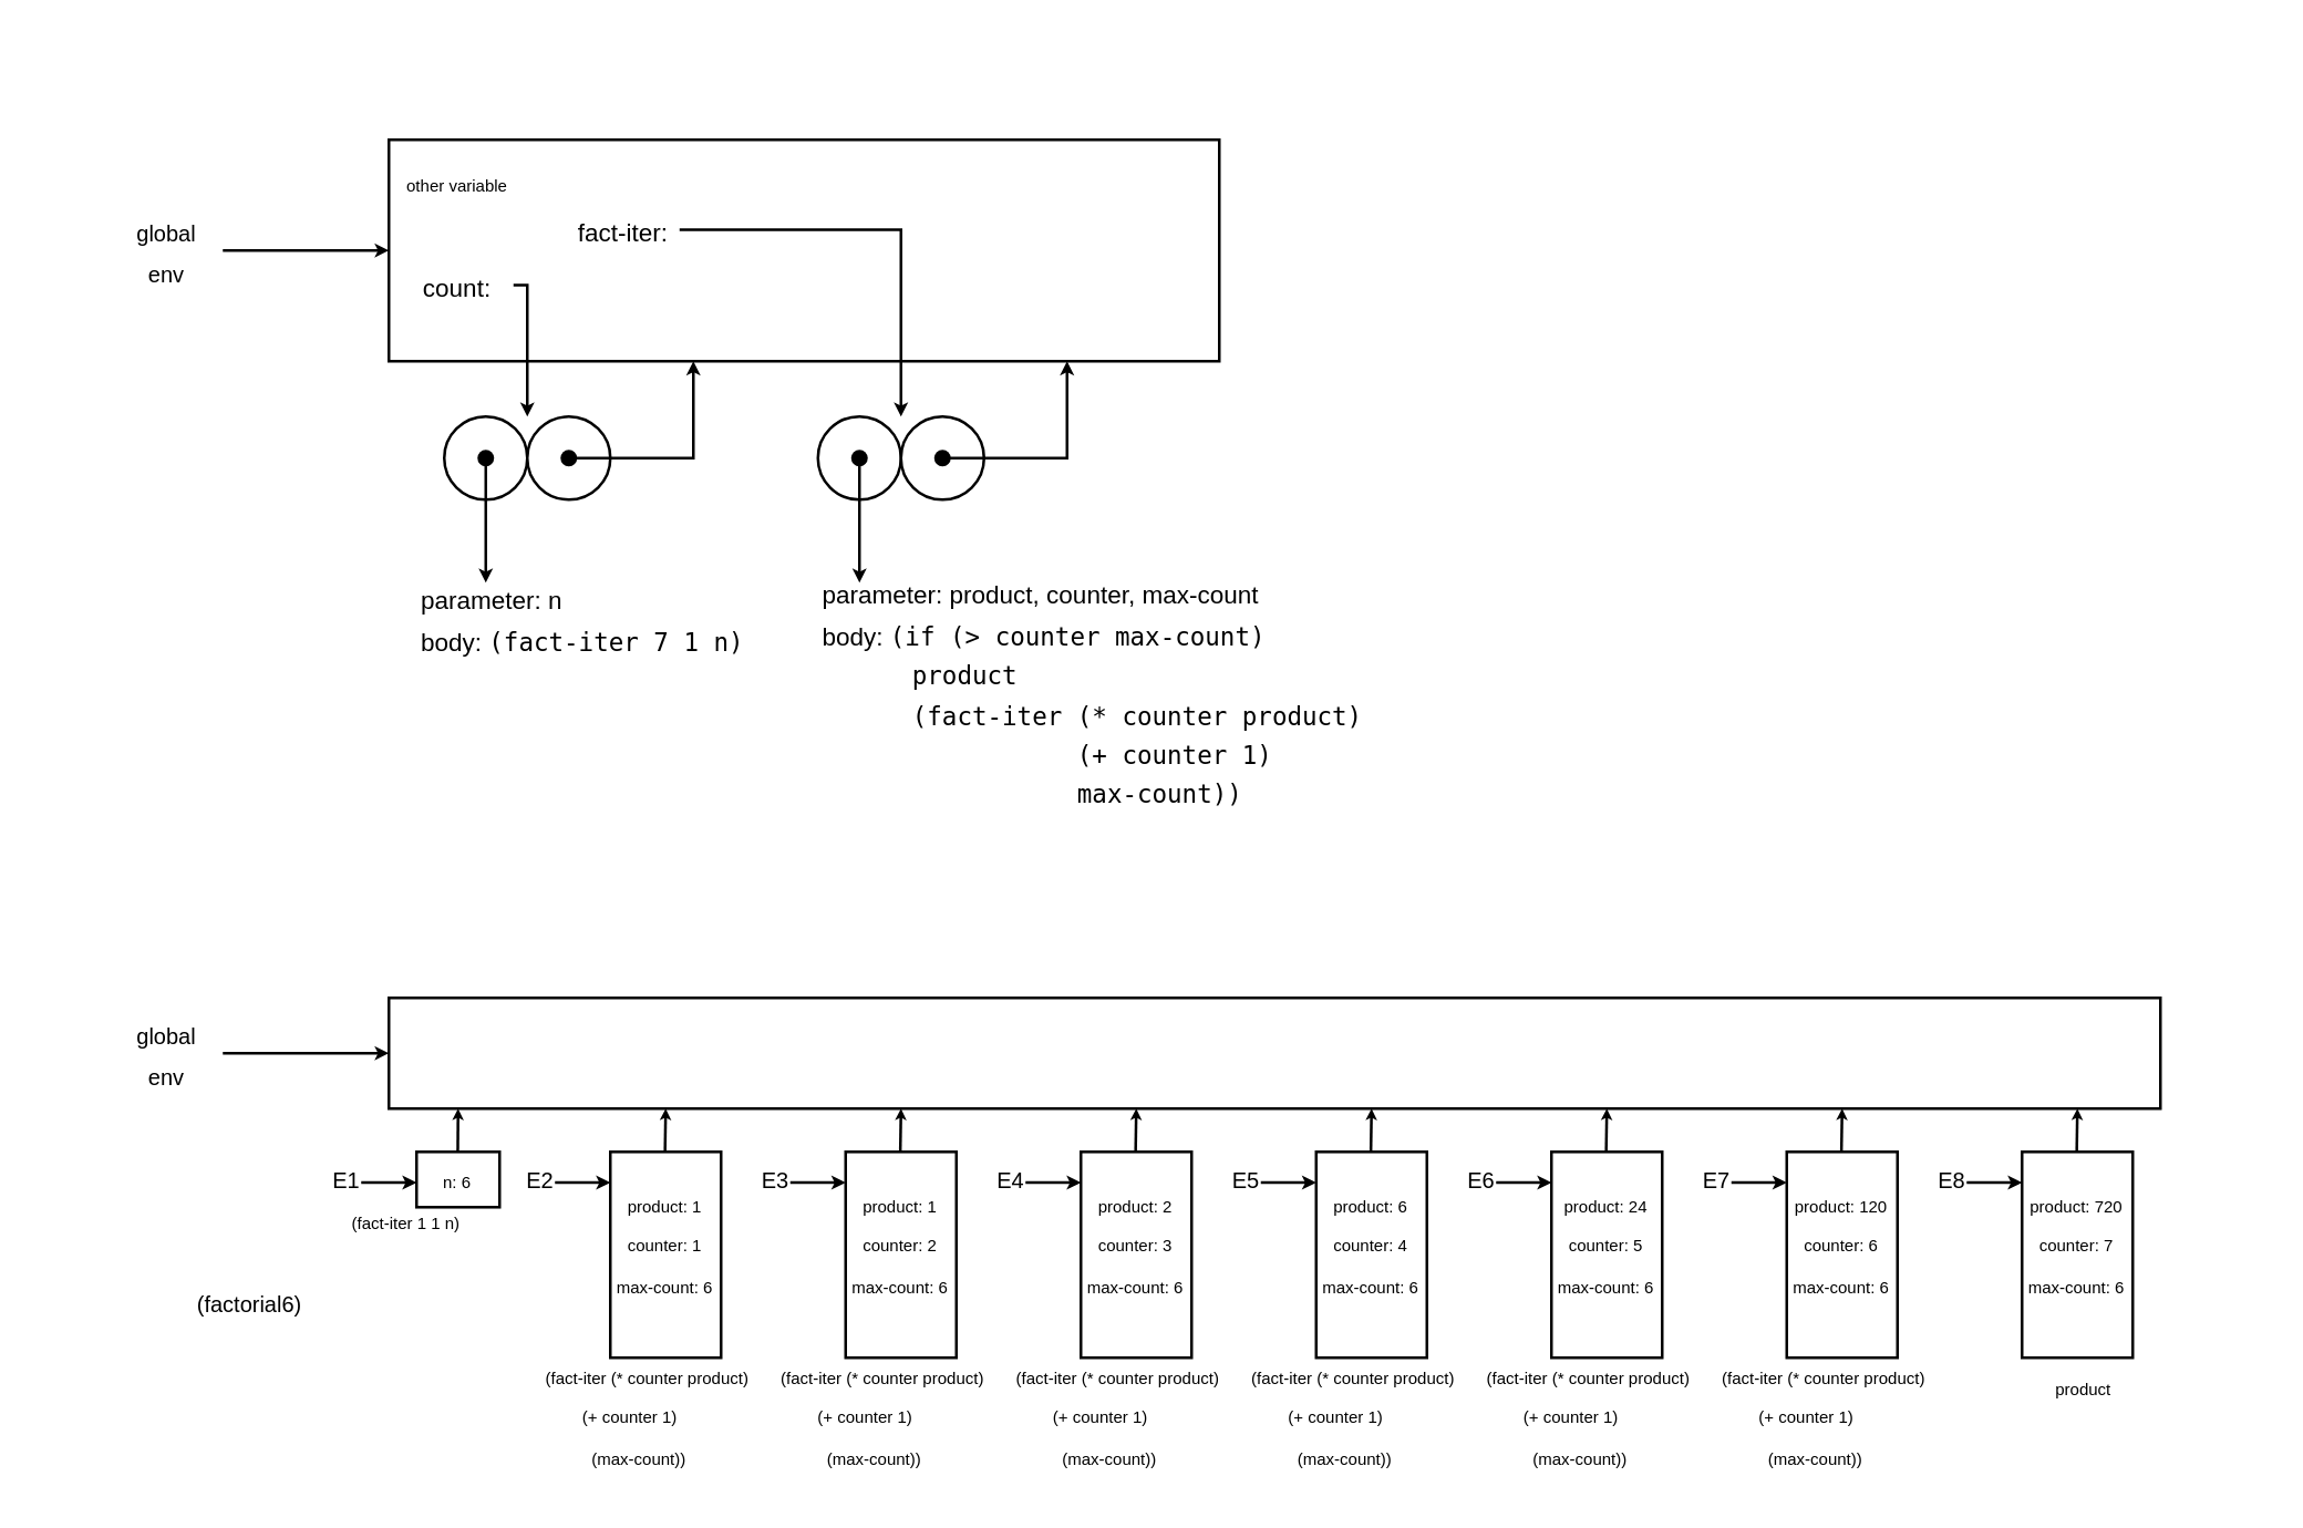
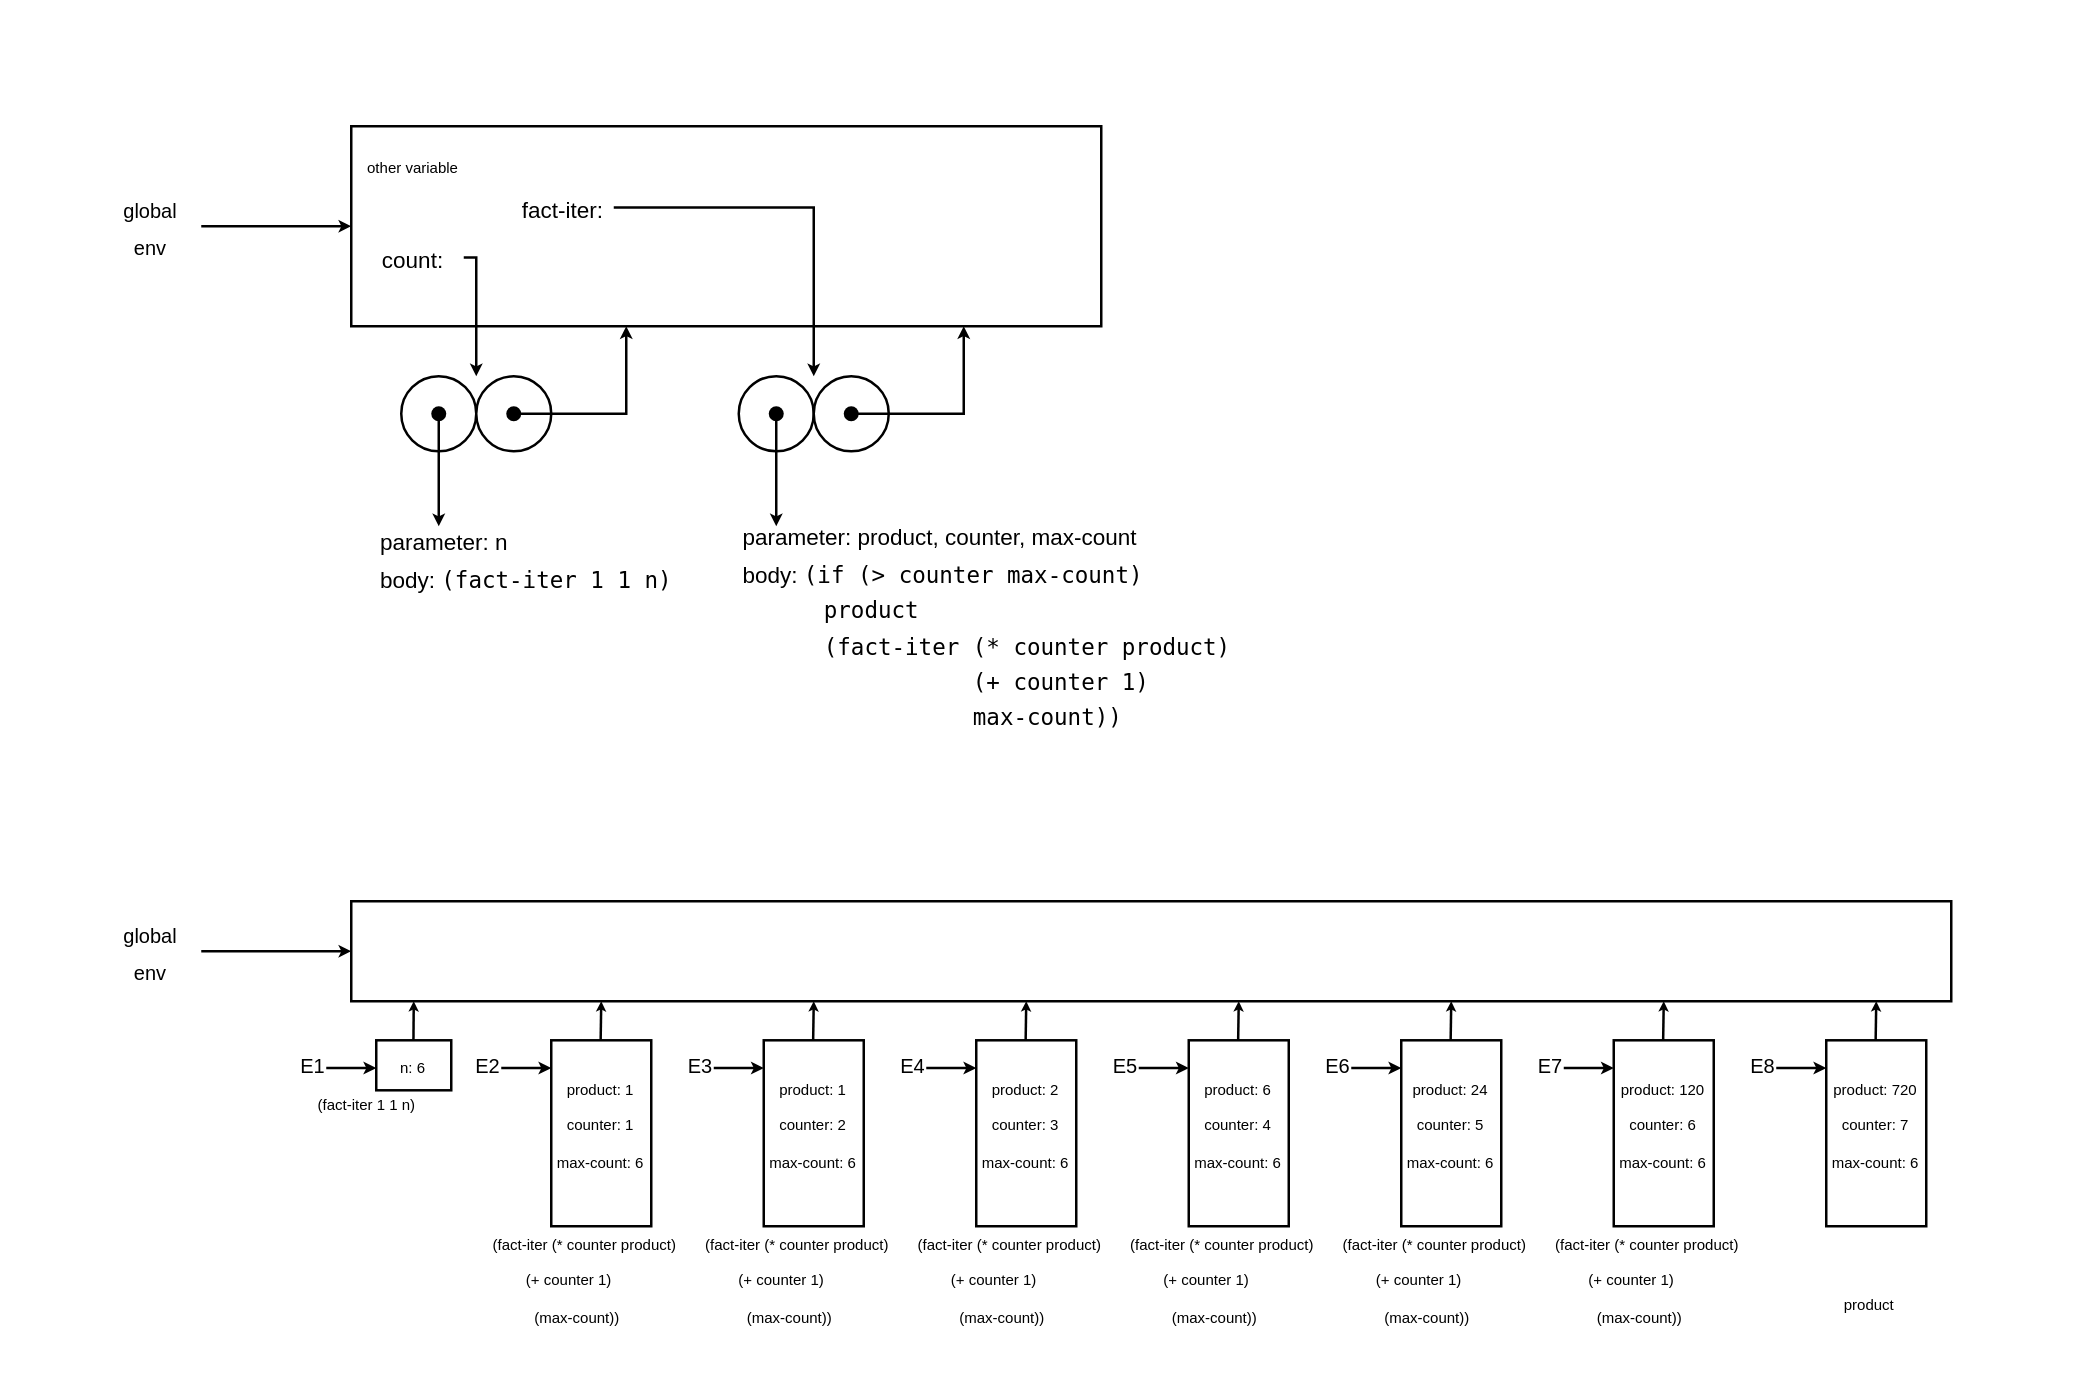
- <mxCell id="13" value="&lt;font style=&quot;font-size: 9px&quot;&gt;parameter: n&lt;br&gt;body:&amp;nbsp;&lt;/font&gt;&lt;span style=&quot;font-family: monospace ; background-color: rgb(255 , 255 , 255)&quot;&gt;&lt;font style=&quot;font-size: 9px&quot;&gt;(fact-iter&amp;nbsp;7&amp;nbsp;1&amp;nbsp;n)&lt;/font&gt;&lt;/span&gt;" style="text;html=1;strokeColor=none;fillColor=none;align=left;verticalAlign=middle;whiteSpace=wrap;rounded=0;" parent="1" vertex="1"><mxGeometry x="150" y="210" width="135" height="25" as="geometry" /></mxCell>
+ <mxCell id="13" value="&lt;font style=&quot;font-size: 9px&quot;&gt;parameter: n&lt;br&gt;body:&amp;nbsp;&lt;/font&gt;&lt;span style=&quot;font-family: monospace ; background-color: rgb(255 , 255 , 255)&quot;&gt;&lt;font style=&quot;font-size: 9px&quot;&gt;(fact-iter&amp;nbsp;1&amp;nbsp;1&amp;nbsp;n)&lt;/font&gt;&lt;/span&gt;" style="text;html=1;strokeColor=none;fillColor=none;align=left;verticalAlign=middle;whiteSpace=wrap;rounded=0;" parent="1" vertex="1"><mxGeometry x="150" y="210" width="135" height="25" as="geometry" /></mxCell>
- <mxCell id="74" value="&lt;font style=&quot;font-size: 8px&quot;&gt;(factorial6)&lt;/font&gt;" style="text;html=1;strokeColor=none;fillColor=none;align=center;verticalAlign=middle;whiteSpace=wrap;rounded=0;" parent="1" vertex="1"><mxGeometry x="70" y="460" width="40" height="20" as="geometry" /></mxCell>
- <mxCell id="72" value="&lt;span style=&quot;font-size: 6px&quot;&gt;product&lt;/span&gt;" style="text;html=1;strokeColor=none;fillColor=none;align=center;verticalAlign=middle;whiteSpace=wrap;rounded=0;" parent="1" vertex="1"><mxGeometry x="730" y="490" width="45" height="20" as="geometry" /></mxCell>
+ <mxCell id="72" value="&lt;span style=&quot;font-size: 6px&quot;&gt;product&lt;/span&gt;" style="text;html=1;strokeColor=none;fillColor=none;align=center;verticalAlign=middle;whiteSpace=wrap;rounded=0;" parent="1" vertex="1"><mxGeometry x="725" y="510" width="45" height="20" as="geometry" /></mxCell>
